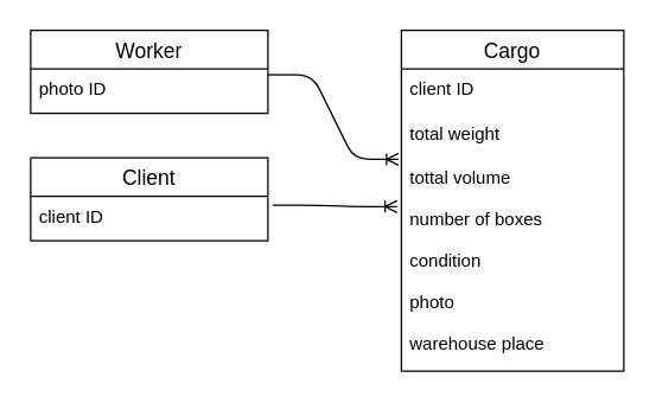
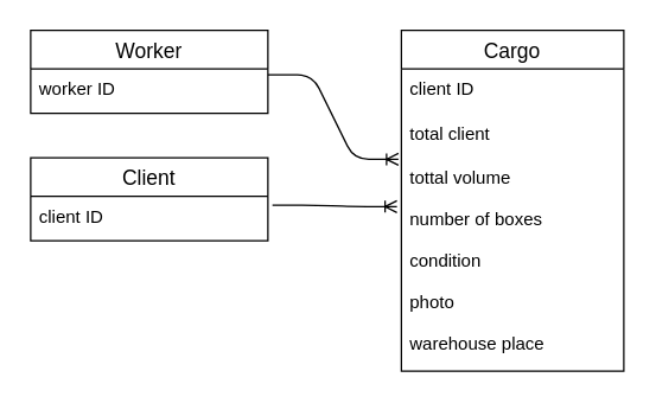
- <mxCell id="3" value="photo ID" style="text;strokeColor=none;fillColor=none;spacingLeft=4;spacingRight=4;overflow=hidden;rotatable=0;points=[[0,0.5],[1,0.5]];portConstraint=eastwest;fontSize=12;" vertex="1" parent="2"><mxGeometry y="26" width="160" height="30" as="geometry" /></mxCell>
+ <mxCell id="3" value="worker ID" style="text;strokeColor=none;fillColor=none;spacingLeft=4;spacingRight=4;overflow=hidden;rotatable=0;points=[[0,0.5],[1,0.5]];portConstraint=eastwest;fontSize=12;" vertex="1" parent="2"><mxGeometry y="26" width="160" height="30" as="geometry" /></mxCell>
- <mxCell id="6" value="total weight" style="text;strokeColor=none;fillColor=none;spacingLeft=4;spacingRight=4;overflow=hidden;rotatable=0;points=[[0,0.5],[1,0.5]];portConstraint=eastwest;fontSize=12;" vertex="1" parent="4"><mxGeometry y="56" width="150" height="30" as="geometry" /></mxCell>
+ <mxCell id="6" value="total client" style="text;strokeColor=none;fillColor=none;spacingLeft=4;spacingRight=4;overflow=hidden;rotatable=0;points=[[0,0.5],[1,0.5]];portConstraint=eastwest;fontSize=12;" vertex="1" parent="4"><mxGeometry y="56" width="150" height="30" as="geometry" /></mxCell>
